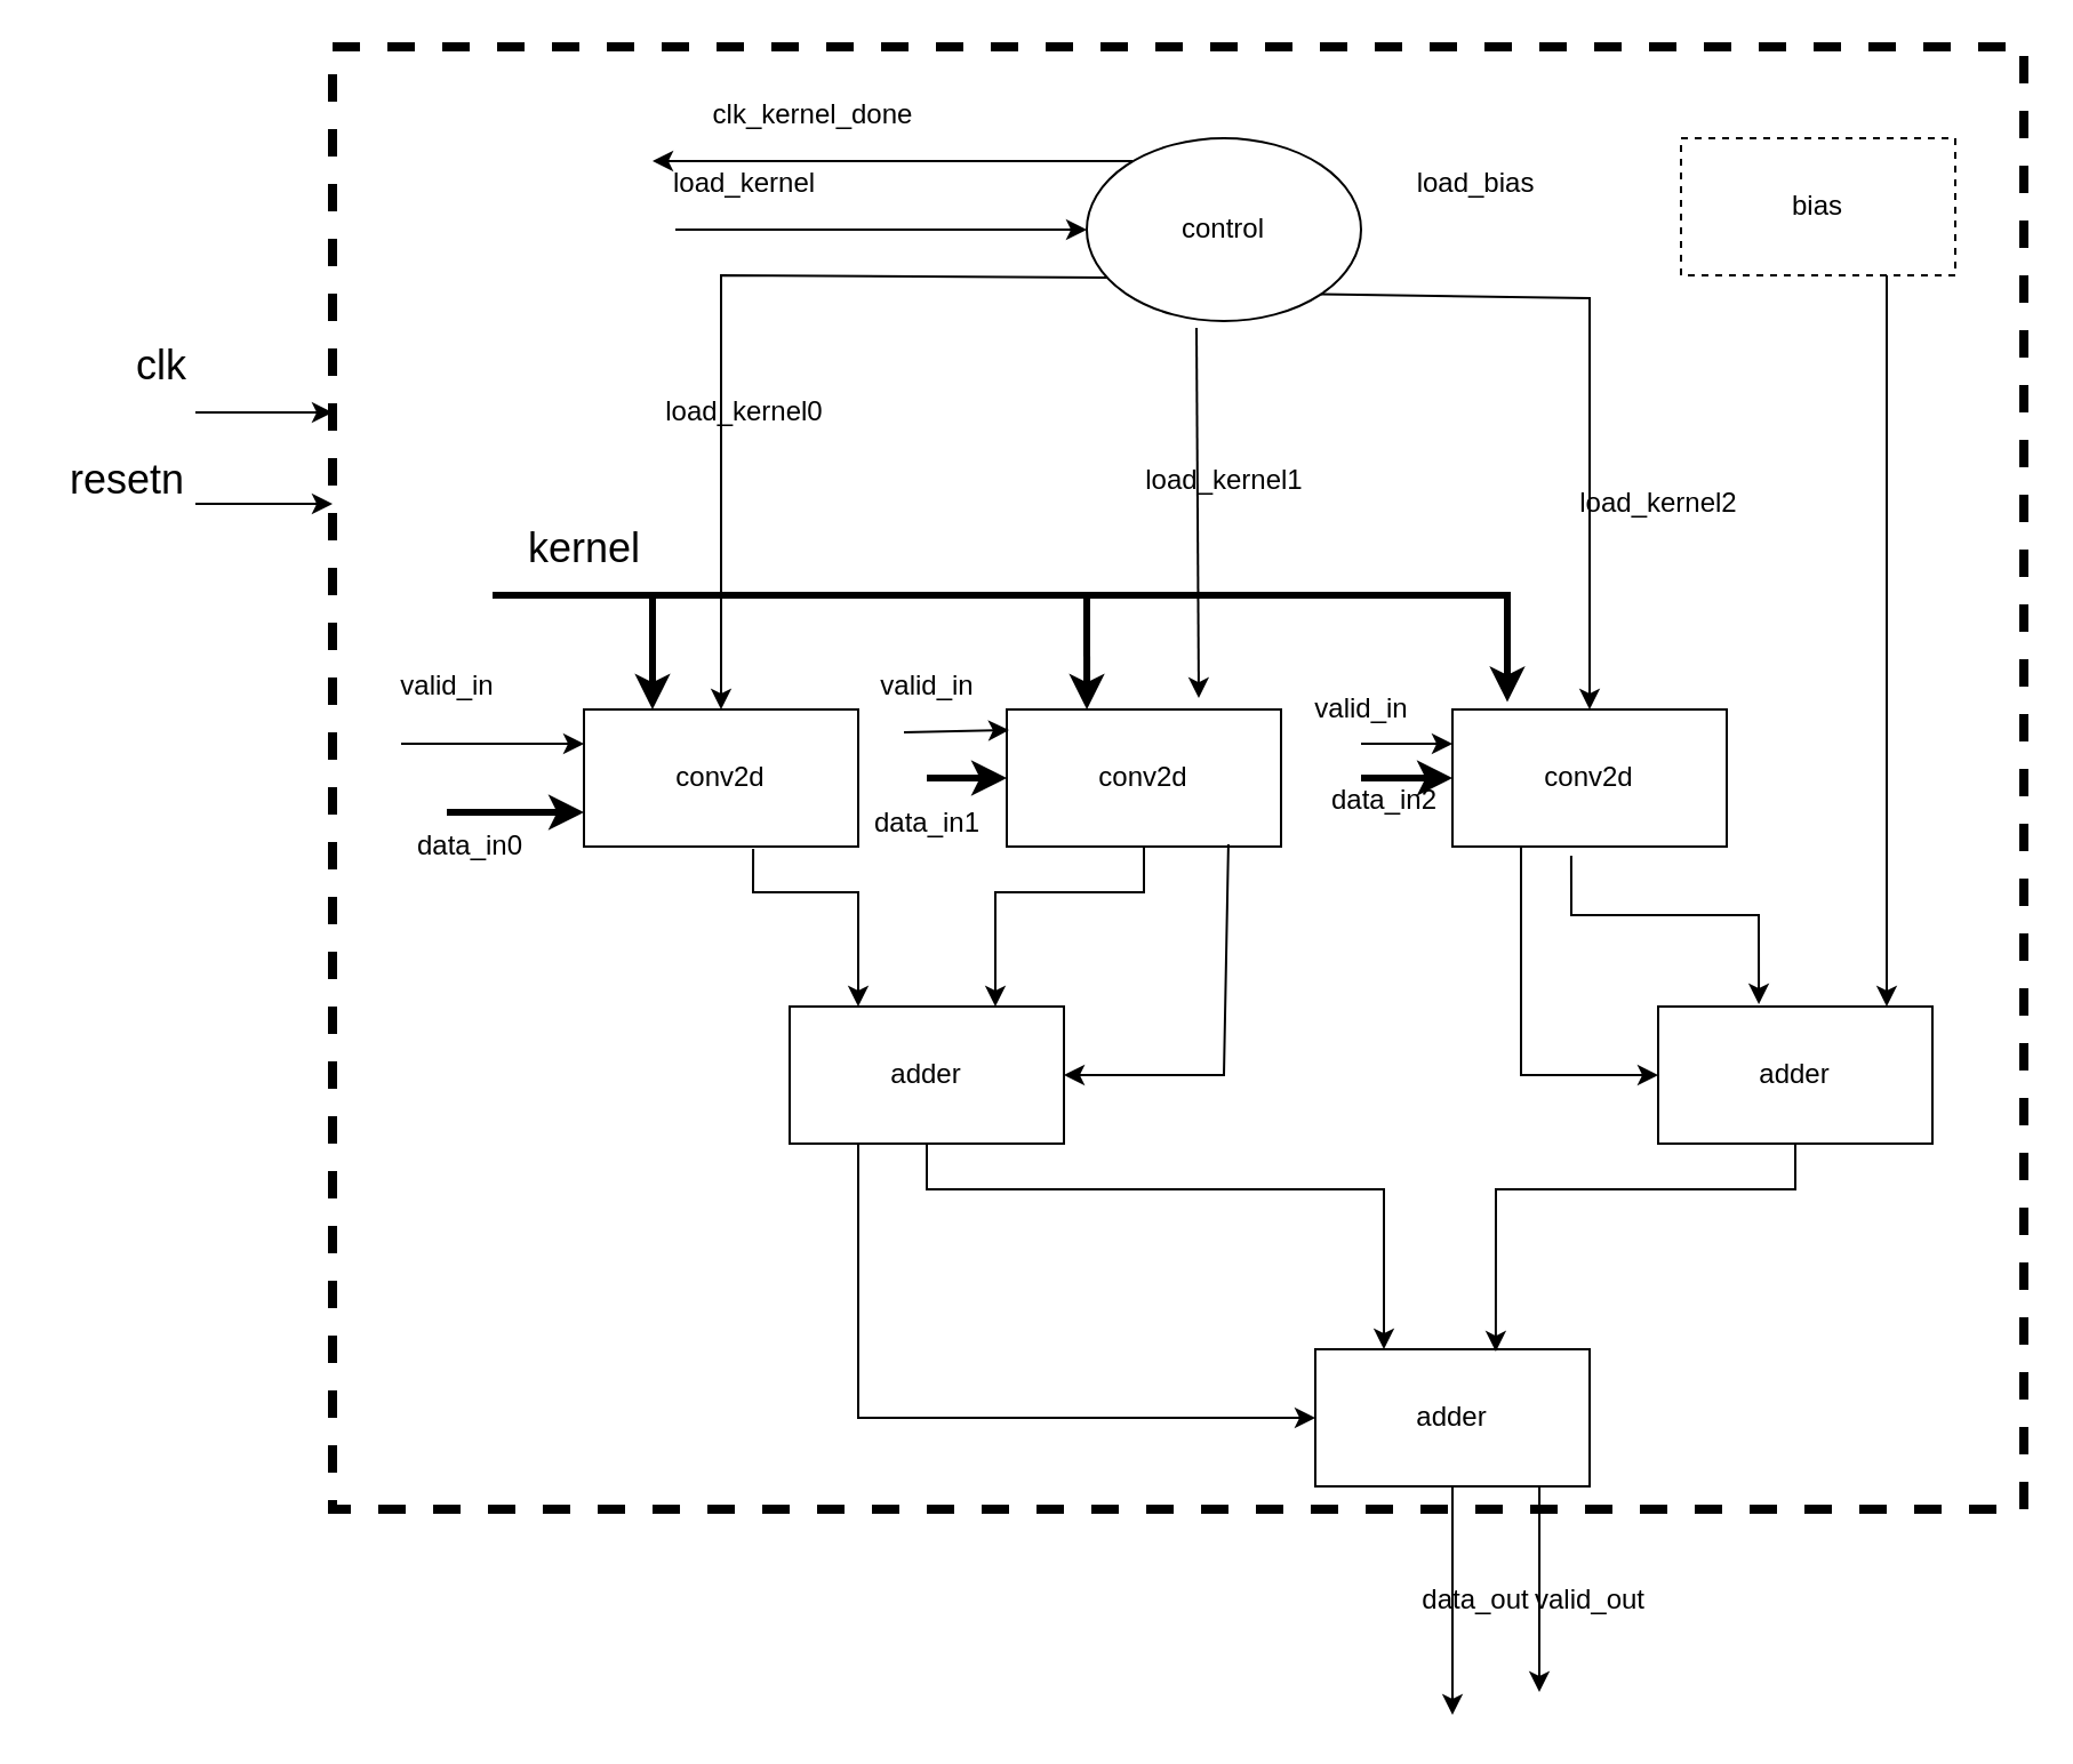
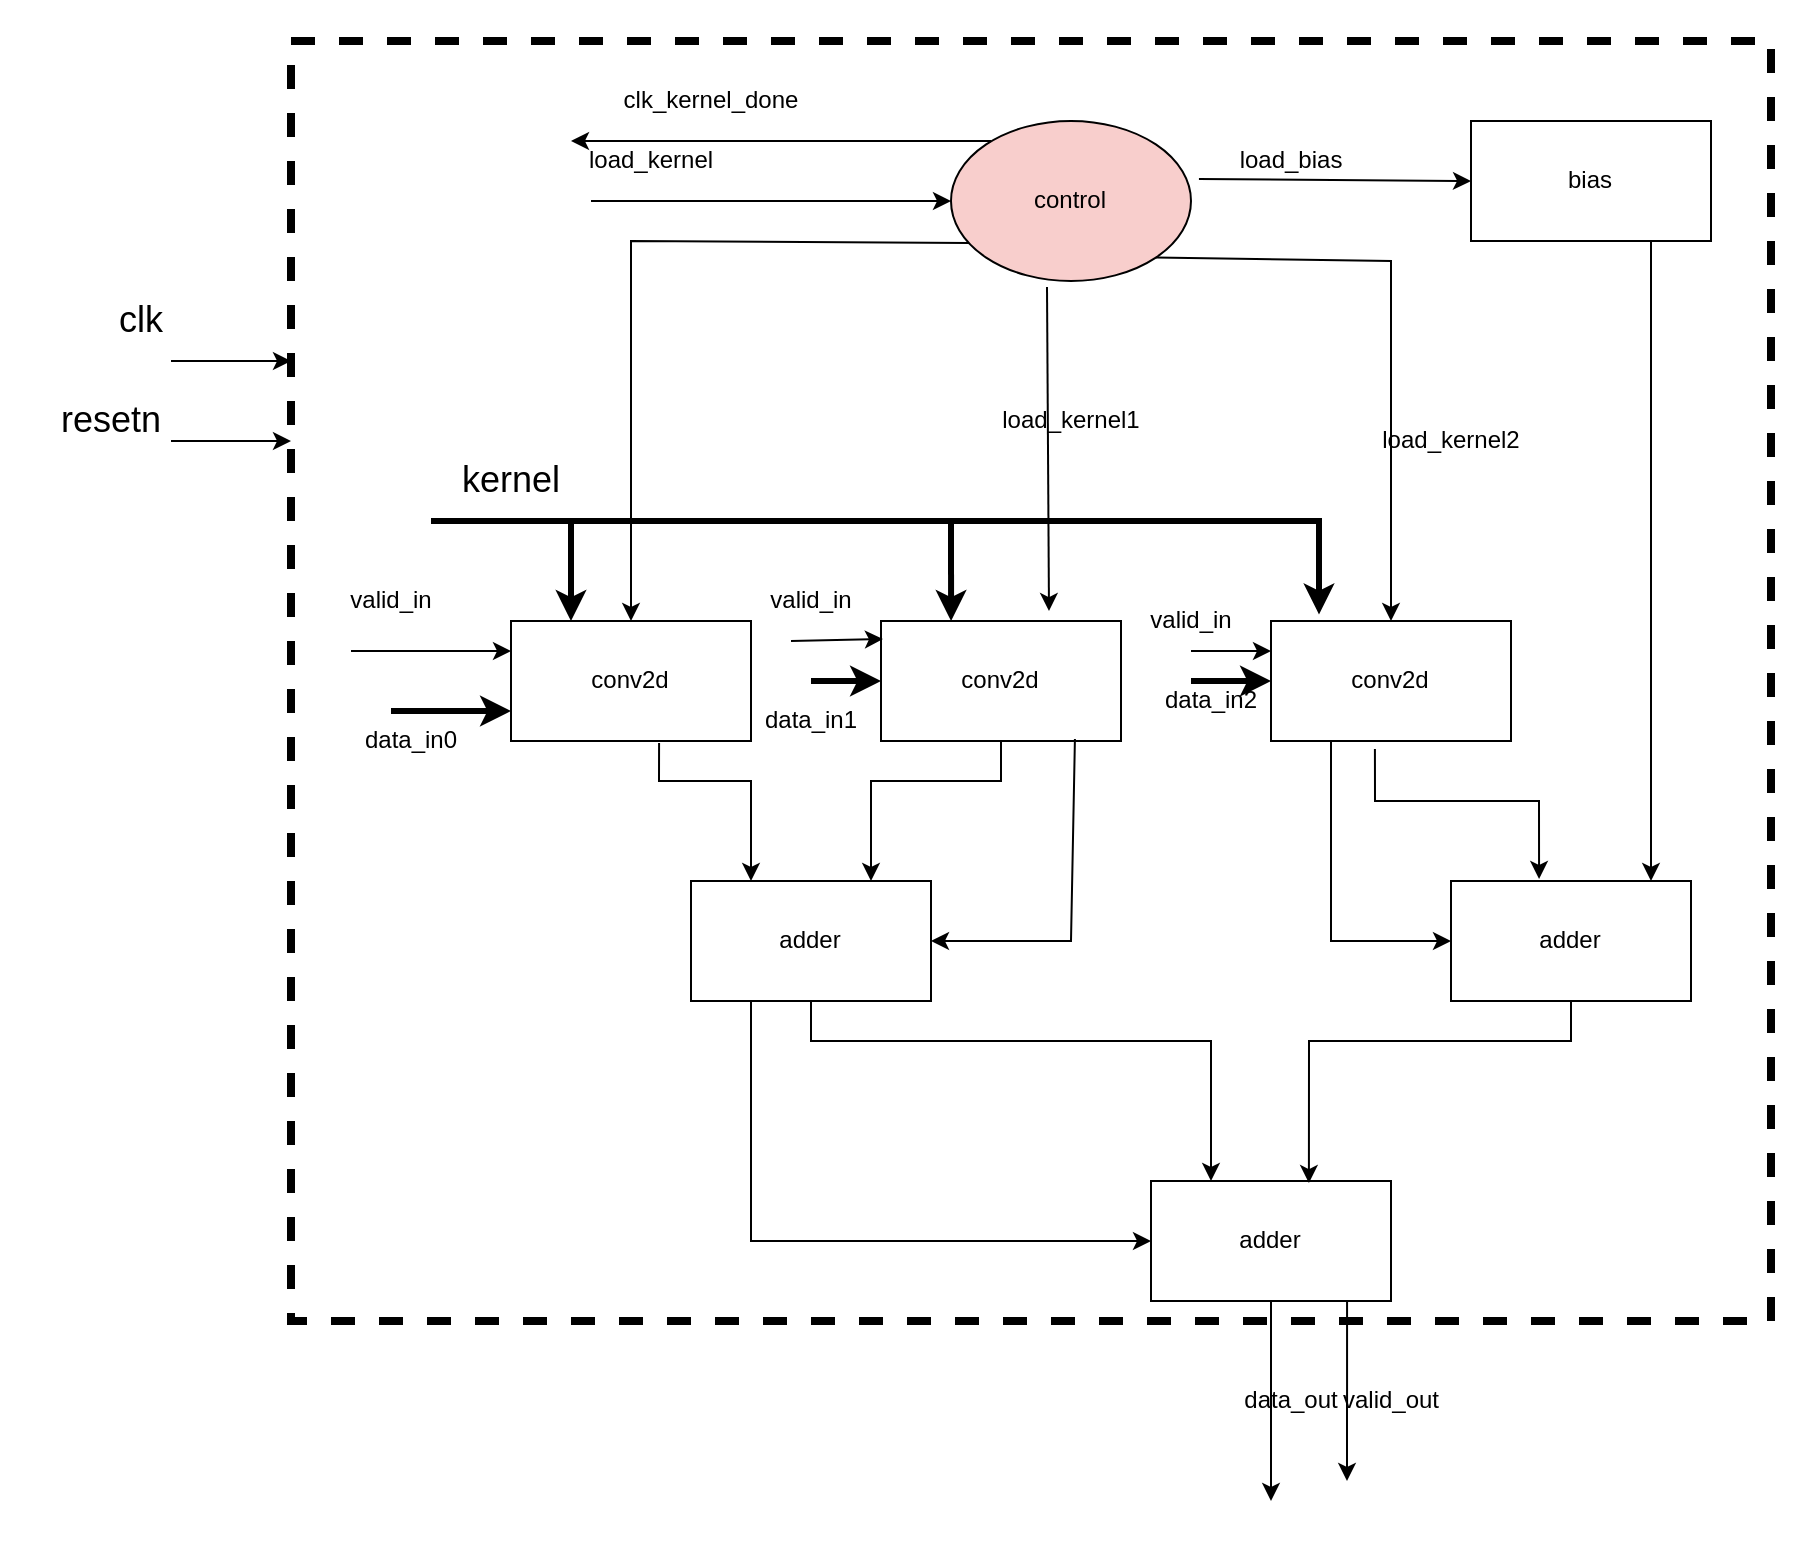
+ <mxCell id="25" value="" style="endArrow=classic;html=1;rounded=0;entryX=0;entryY=0.5;entryDx=0;entryDy=0;exitX=1.033;exitY=0.363;exitDx=0;exitDy=0;exitPerimeter=0;" parent="1" source="11" target="24" edge="1"><mxGeometry width="50" height="50" relative="1" as="geometry"><mxPoint x="535" y="350" as="sourcePoint" /><mxPoint x="585" y="300" as="targetPoint" /></mxGeometry></mxCell>
- <mxCell id="24" value="bias" style="rounded=0;whiteSpace=wrap;html=1;dashed=1;" parent="1" vertex="1"><mxGeometry x="735" y="60" width="120" height="60" as="geometry" /></mxCell>
+ <mxCell id="24" value="bias" style="rounded=0;whiteSpace=wrap;html=1;" parent="1" vertex="1"><mxGeometry x="735" y="60" width="120" height="60" as="geometry" /></mxCell>
- <mxCell id="11" value="control" style="ellipse;whiteSpace=wrap;html=1;" parent="1" vertex="1"><mxGeometry x="475" y="60" width="120" height="80" as="geometry" /></mxCell>
+ <mxCell id="11" value="control" style="ellipse;whiteSpace=wrap;html=1;fillColor=#f8cecc;" parent="1" vertex="1"><mxGeometry x="475" y="60" width="120" height="80" as="geometry" /></mxCell>
- <mxCell id="15" value="load_kernel0" style="text;html=1;align=center;verticalAlign=middle;resizable=0;points=[];autosize=1;strokeColor=none;fillColor=none;" parent="1" vertex="1"><mxGeometry x="285" y="170" width="80" height="20" as="geometry" /></mxCell>
